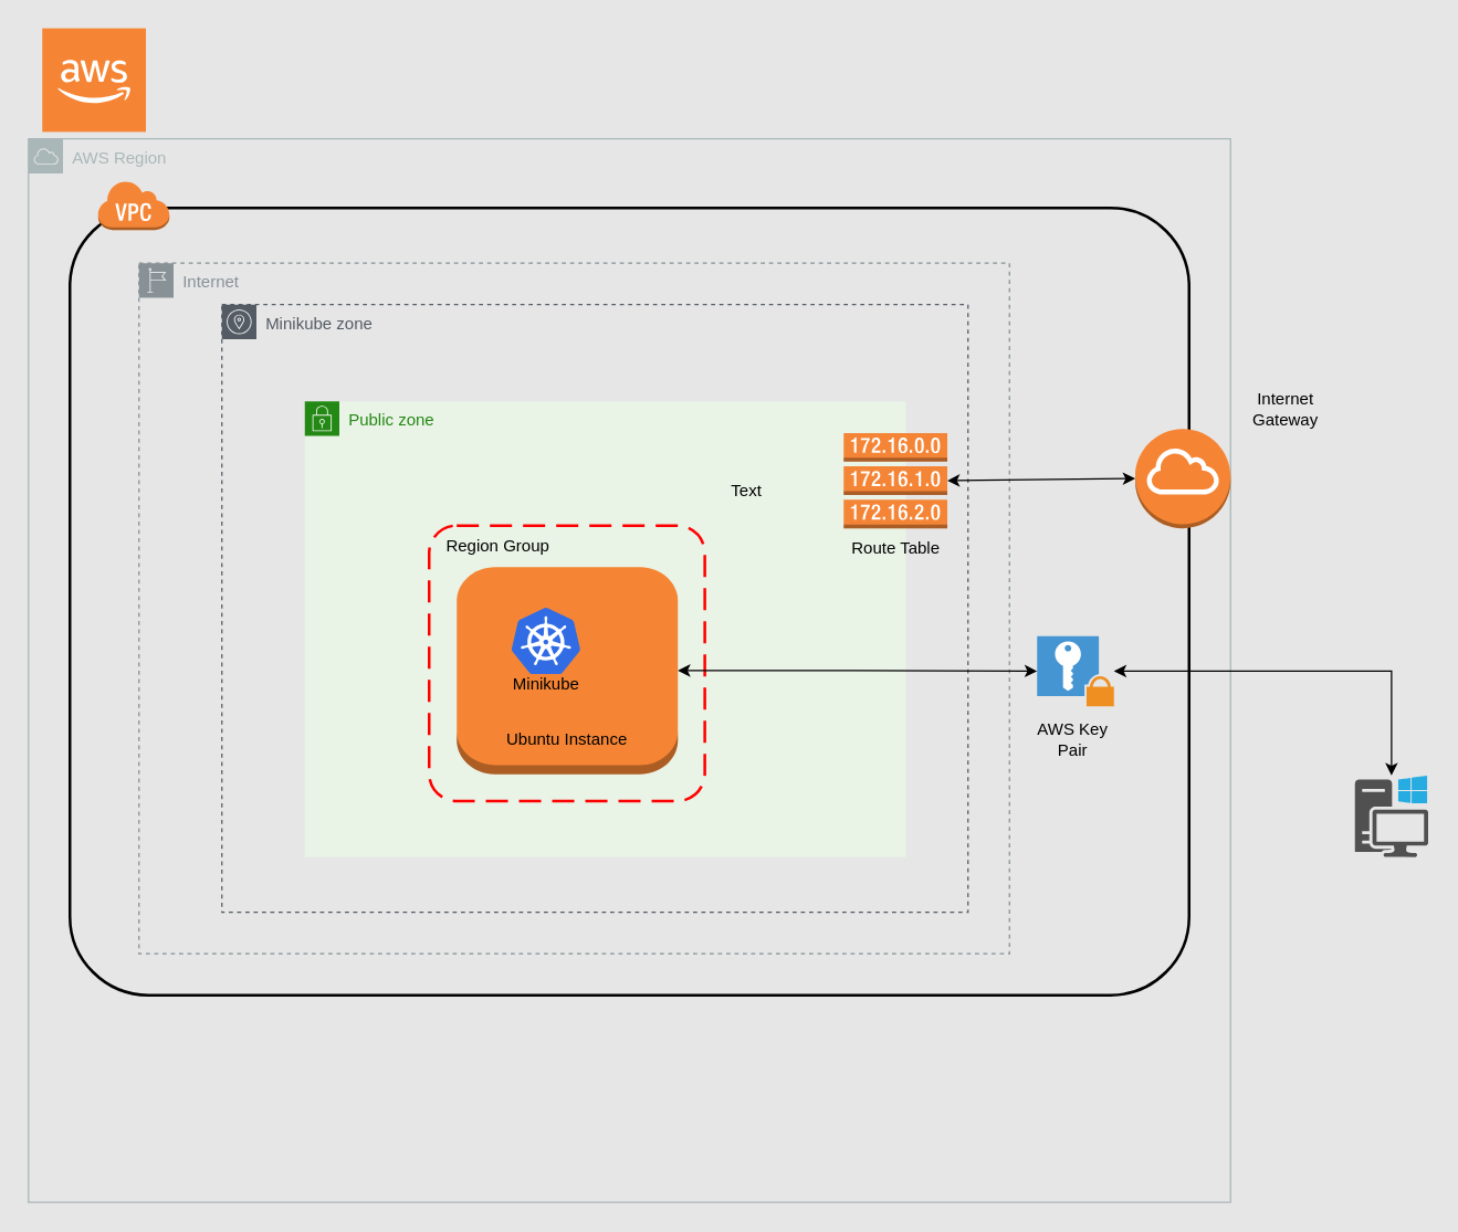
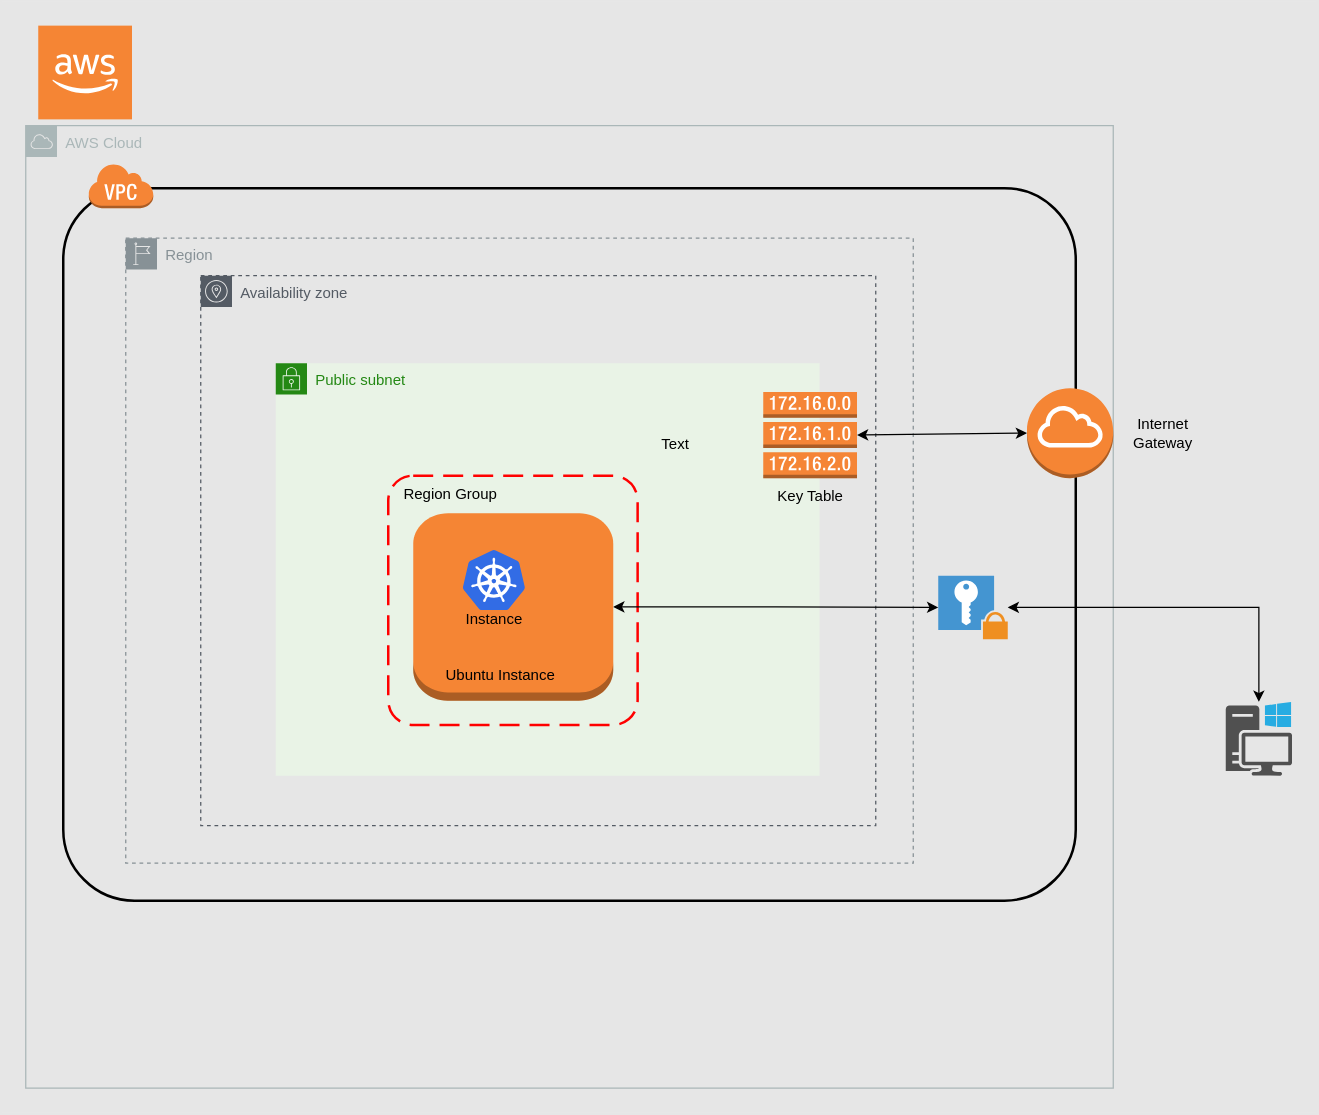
- <mxCell id="2" value="AWS Region" style="sketch=0;outlineConnect=0;gradientColor=none;html=1;whiteSpace=wrap;fontSize=12;fontStyle=0;shape=mxgraph.aws4.group;grIcon=mxgraph.aws4.group_aws_cloud;strokeColor=#AAB7B8;fillColor=none;verticalAlign=top;align=left;spacingLeft=30;fontColor=#AAB7B8;dashed=0;" parent="1" vertex="1"><mxGeometry x="20" y="100" width="870" height="770" as="geometry" /></mxCell>
+ <mxCell id="2" value="AWS Cloud" style="sketch=0;outlineConnect=0;gradientColor=none;html=1;whiteSpace=wrap;fontSize=12;fontStyle=0;shape=mxgraph.aws4.group;grIcon=mxgraph.aws4.group_aws_cloud;strokeColor=#AAB7B8;fillColor=none;verticalAlign=top;align=left;spacingLeft=30;fontColor=#AAB7B8;dashed=0;" parent="1" vertex="1"><mxGeometry x="20" y="100" width="870" height="770" as="geometry" /></mxCell>
- <mxCell id="4" value="Internet" style="sketch=0;outlineConnect=0;gradientColor=none;html=1;whiteSpace=wrap;fontSize=12;fontStyle=0;shape=mxgraph.aws4.group;grIcon=mxgraph.aws4.group_region;strokeColor=#879196;fillColor=none;verticalAlign=top;align=left;spacingLeft=30;fontColor=#879196;dashed=1;" parent="1" vertex="1"><mxGeometry x="100" y="190" width="630" height="500" as="geometry" /></mxCell>
+ <mxCell id="4" value="Region" style="sketch=0;outlineConnect=0;gradientColor=none;html=1;whiteSpace=wrap;fontSize=12;fontStyle=0;shape=mxgraph.aws4.group;grIcon=mxgraph.aws4.group_region;strokeColor=#879196;fillColor=none;verticalAlign=top;align=left;spacingLeft=30;fontColor=#879196;dashed=1;" parent="1" vertex="1"><mxGeometry x="100" y="190" width="630" height="500" as="geometry" /></mxCell>
- <mxCell id="5" value="Minikube zone" style="sketch=0;outlineConnect=0;gradientColor=none;html=1;whiteSpace=wrap;fontSize=12;fontStyle=0;shape=mxgraph.aws4.group;grIcon=mxgraph.aws4.group_availability_zone;strokeColor=#545B64;fillColor=none;verticalAlign=top;align=left;spacingLeft=30;fontColor=#545B64;dashed=1;" parent="1" vertex="1"><mxGeometry x="160" y="220" width="540" height="440" as="geometry" /></mxCell>
+ <mxCell id="5" value="Availability zone" style="sketch=0;outlineConnect=0;gradientColor=none;html=1;whiteSpace=wrap;fontSize=12;fontStyle=0;shape=mxgraph.aws4.group;grIcon=mxgraph.aws4.group_availability_zone;strokeColor=#545B64;fillColor=none;verticalAlign=top;align=left;spacingLeft=30;fontColor=#545B64;dashed=1;" parent="1" vertex="1"><mxGeometry x="160" y="220" width="540" height="440" as="geometry" /></mxCell>
- <mxCell id="25" value="Internet Gateway" style="text;html=1;strokeColor=none;fillColor=none;align=center;verticalAlign=middle;whiteSpace=wrap;rounded=0;" parent="1" vertex="1"><mxGeometry x="900" y="281" width="60" height="30" as="geometry" /></mxCell>
+ <mxCell id="25" value="Internet Gateway" style="text;html=1;strokeColor=none;fillColor=none;align=center;verticalAlign=middle;whiteSpace=wrap;rounded=0;" parent="1" vertex="1"><mxGeometry x="900" y="331" width="60" height="30" as="geometry" /></mxCell>
- <mxCell id="6" value="Public zone" style="points=[[0,0],[0.25,0],[0.5,0],[0.75,0],[1,0],[1,0.25],[1,0.5],[1,0.75],[1,1],[0.75,1],[0.5,1],[0.25,1],[0,1],[0,0.75],[0,0.5],[0,0.25]];outlineConnect=0;gradientColor=none;html=1;whiteSpace=wrap;fontSize=12;fontStyle=0;container=1;pointerEvents=0;collapsible=0;recursiveResize=0;shape=mxgraph.aws4.group;grIcon=mxgraph.aws4.group_security_group;grStroke=0;strokeColor=#248814;fillColor=#E9F3E6;verticalAlign=top;align=left;spacingLeft=30;fontColor=#248814;dashed=0;" parent="1" vertex="1"><mxGeometry x="220" y="290" width="435" height="330" as="geometry" /></mxCell>
+ <mxCell id="6" value="Public subnet" style="points=[[0,0],[0.25,0],[0.5,0],[0.75,0],[1,0],[1,0.25],[1,0.5],[1,0.75],[1,1],[0.75,1],[0.5,1],[0.25,1],[0,1],[0,0.75],[0,0.5],[0,0.25]];outlineConnect=0;gradientColor=none;html=1;whiteSpace=wrap;fontSize=12;fontStyle=0;container=1;pointerEvents=0;collapsible=0;recursiveResize=0;shape=mxgraph.aws4.group;grIcon=mxgraph.aws4.group_security_group;grStroke=0;strokeColor=#248814;fillColor=#E9F3E6;verticalAlign=top;align=left;spacingLeft=30;fontColor=#248814;dashed=0;" parent="1" vertex="1"><mxGeometry x="220" y="290" width="435" height="330" as="geometry" /></mxCell>
- <mxCell id="24" value="Route Table" style="text;html=1;strokeColor=none;fillColor=none;align=center;verticalAlign=middle;whiteSpace=wrap;rounded=0;" parent="1" vertex="1"><mxGeometry x="602.5" y="382" width="90" height="30" as="geometry" /></mxCell>
+ <mxCell id="24" value="Key Table" style="text;html=1;strokeColor=none;fillColor=none;align=center;verticalAlign=middle;whiteSpace=wrap;rounded=0;" parent="1" vertex="1"><mxGeometry x="602.5" y="382" width="90" height="30" as="geometry" /></mxCell>
- <mxCell id="13" value="Minikube" style="text;html=1;strokeColor=none;fillColor=none;align=center;verticalAlign=middle;whiteSpace=wrap;rounded=0;" parent="6" vertex="1"><mxGeometry x="145" y="190" width="60" height="30" as="geometry" /></mxCell>
+ <mxCell id="13" value="Instance" style="text;html=1;strokeColor=none;fillColor=none;align=center;verticalAlign=middle;whiteSpace=wrap;rounded=0;" parent="6" vertex="1"><mxGeometry x="145" y="190" width="60" height="30" as="geometry" /></mxCell>
- <mxCell id="11" value="Ubuntu Instance" style="text;html=1;strokeColor=none;fillColor=none;align=center;verticalAlign=middle;whiteSpace=wrap;rounded=0;" parent="6" vertex="1"><mxGeometry x="129.75" y="230" width="120" height="30" as="geometry" /></mxCell>
+ <mxCell id="11" value="Ubuntu Instance" style="text;html=1;strokeColor=none;fillColor=none;align=center;verticalAlign=middle;whiteSpace=wrap;rounded=0;" parent="6" vertex="1"><mxGeometry x="119.75" y="235" width="120" height="30" as="geometry" /></mxCell>
- <mxCell id="23" value="AWS Key Pair" style="text;html=1;strokeColor=none;fillColor=none;align=center;verticalAlign=middle;whiteSpace=wrap;rounded=0;" parent="1" vertex="1"><mxGeometry x="745.6" y="520" width="60" height="30" as="geometry" /></mxCell>
